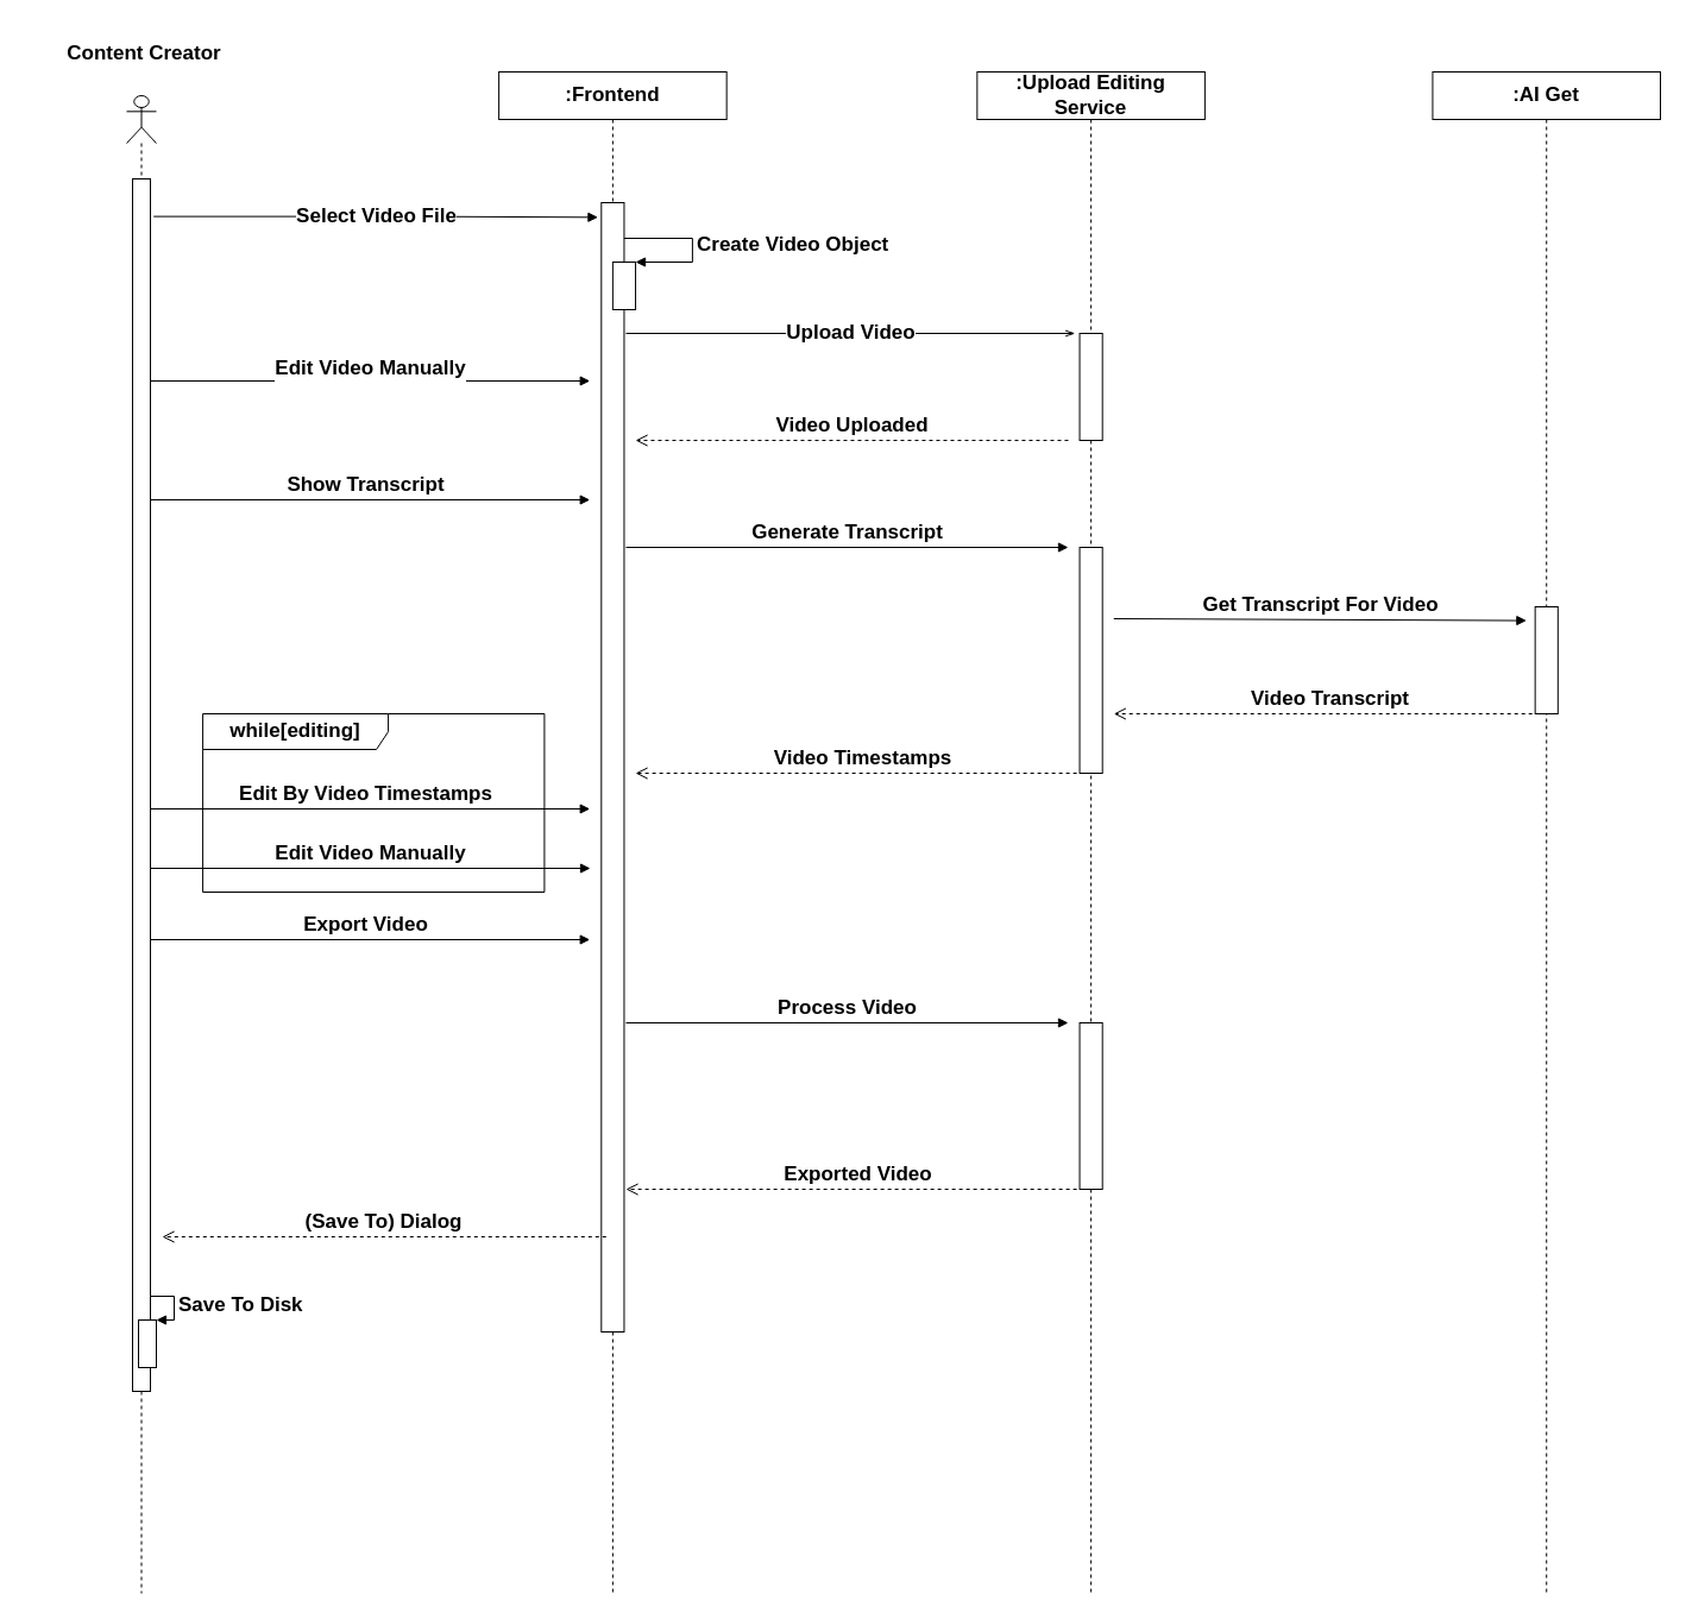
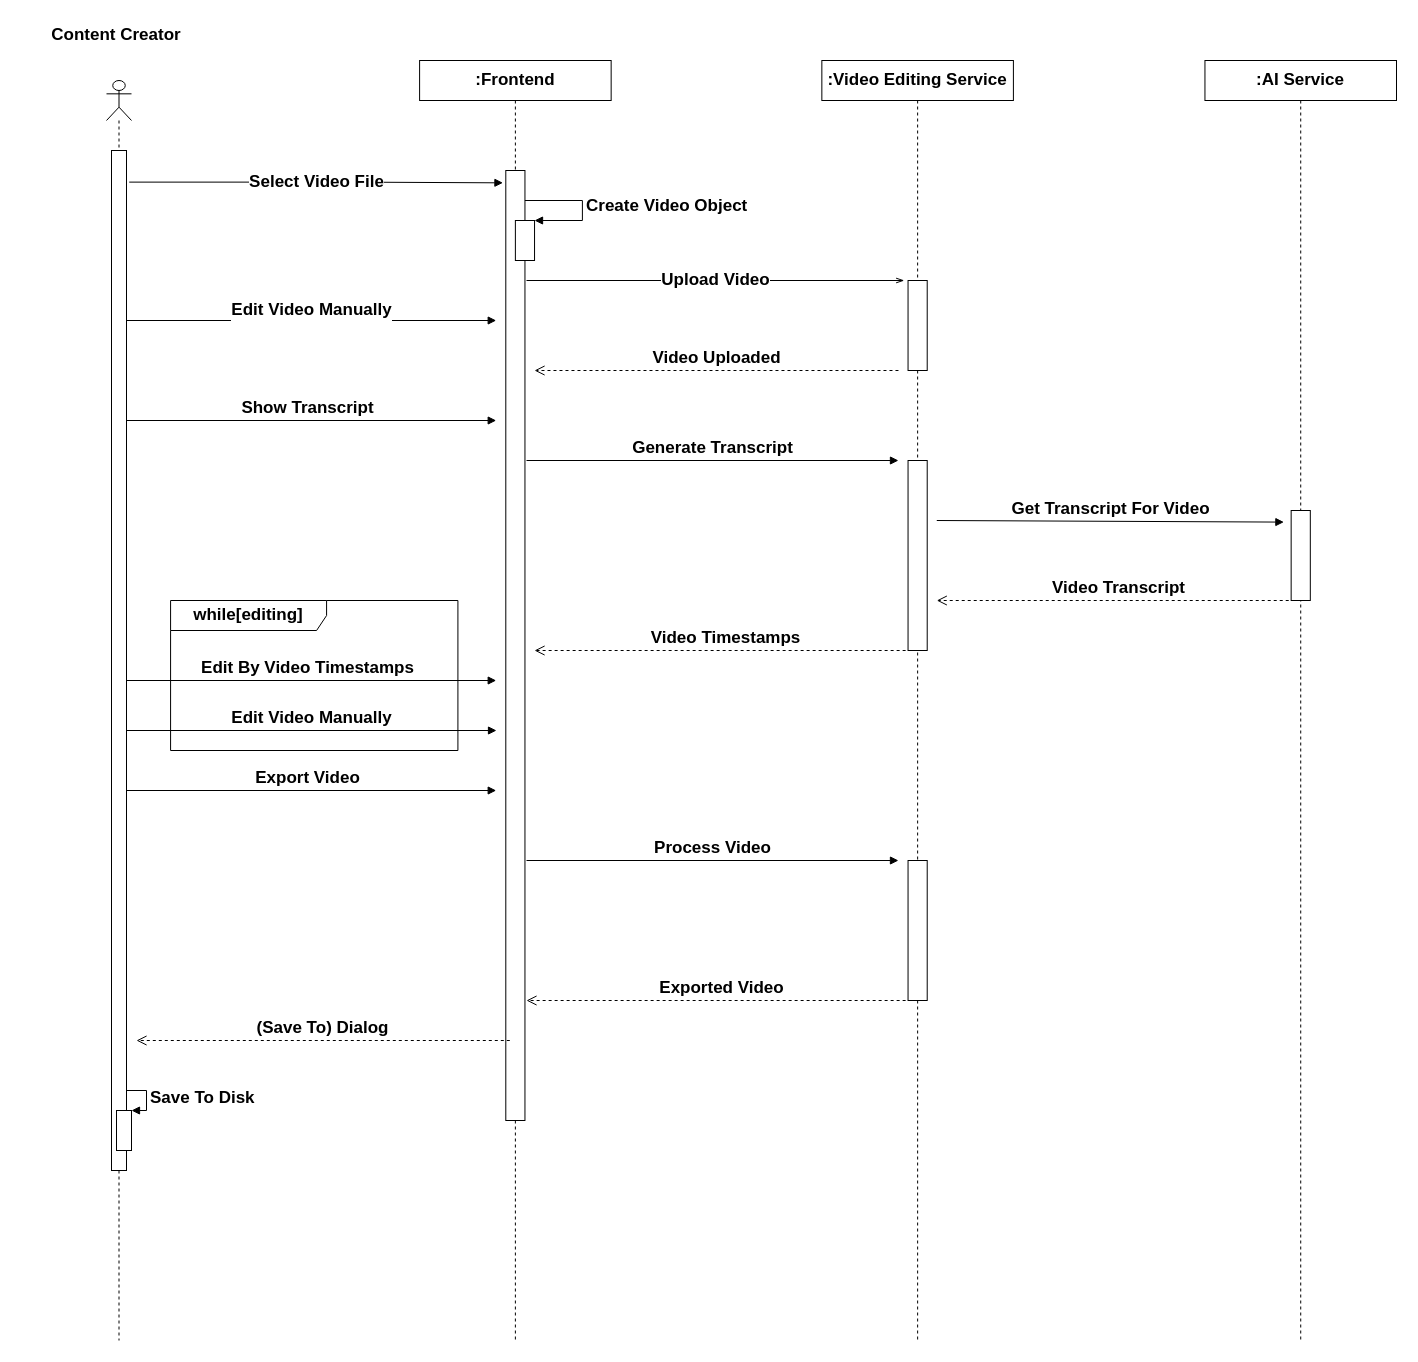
- <mxCell id="2" value="Content Creator" style="text;html=1;strokeColor=none;fillColor=none;align=center;verticalAlign=middle;whiteSpace=wrap;rounded=0;fontSize=17;fontStyle=1" parent="1" vertex="1"><mxGeometry x="25.23" y="30" width="191.549" height="30" as="geometry" /></mxCell>
+ <mxCell id="2" value="Content Creator" style="text;html=1;strokeColor=none;fillColor=none;align=center;verticalAlign=middle;whiteSpace=wrap;rounded=0;fontSize=17;fontStyle=1" parent="1" vertex="1"><mxGeometry x="20.23" y="20" width="191.549" height="30" as="geometry" /></mxCell>
- <mxCell id="11" value=":Upload Editing Service" style="shape=umlLifeline;perimeter=lifelinePerimeter;whiteSpace=wrap;html=1;container=1;collapsible=0;recursiveResize=0;outlineConnect=0;fontSize=17;fontStyle=1" parent="1" vertex="1"><mxGeometry x="821.35" y="60" width="191.55" height="1280" as="geometry" /></mxCell>
+ <mxCell id="11" value=":Video Editing Service" style="shape=umlLifeline;perimeter=lifelinePerimeter;whiteSpace=wrap;html=1;container=1;collapsible=0;recursiveResize=0;outlineConnect=0;fontSize=17;fontStyle=1" parent="1" vertex="1"><mxGeometry x="821.35" y="60" width="191.55" height="1280" as="geometry" /></mxCell>
- <mxCell id="19" value=":AI Get" style="shape=umlLifeline;perimeter=lifelinePerimeter;whiteSpace=wrap;html=1;container=1;collapsible=0;recursiveResize=0;outlineConnect=0;fontSize=17;fontStyle=1" parent="1" vertex="1"><mxGeometry x="1204.45" y="60" width="191.55" height="1280" as="geometry" /></mxCell>
+ <mxCell id="19" value=":AI Service" style="shape=umlLifeline;perimeter=lifelinePerimeter;whiteSpace=wrap;html=1;container=1;collapsible=0;recursiveResize=0;outlineConnect=0;fontSize=17;fontStyle=1" parent="1" vertex="1"><mxGeometry x="1204.45" y="60" width="191.55" height="1280" as="geometry" /></mxCell>
